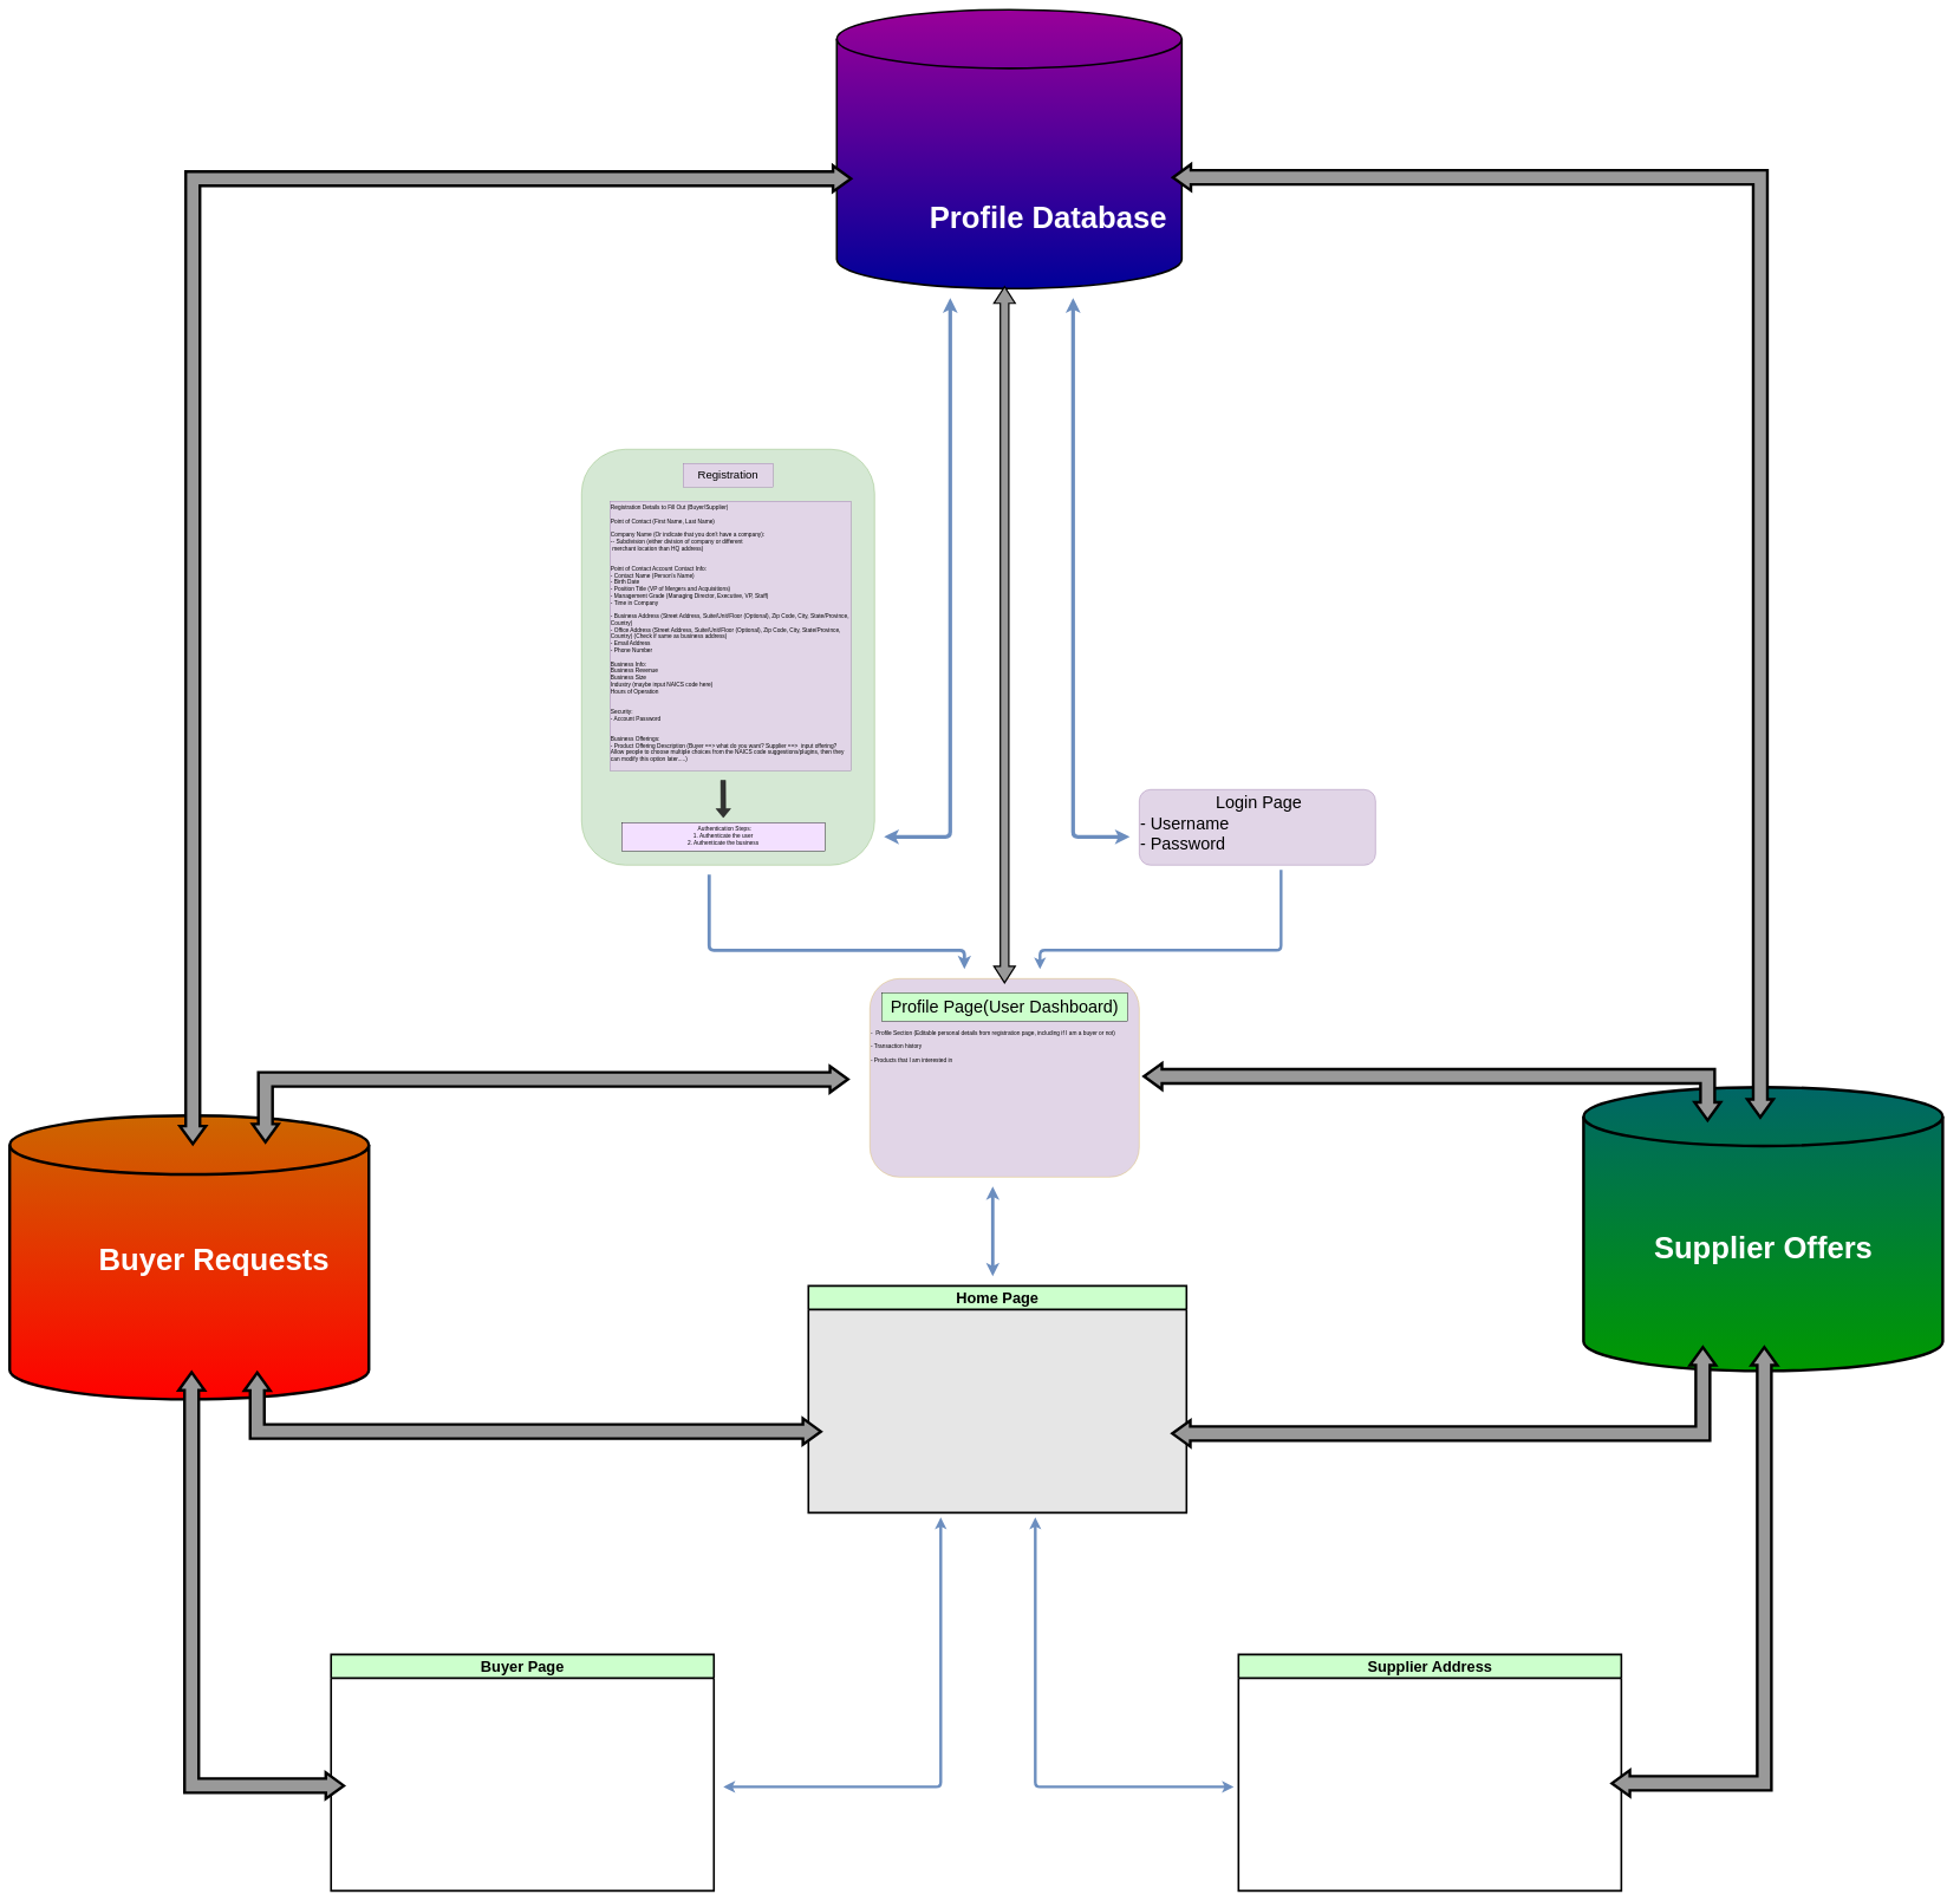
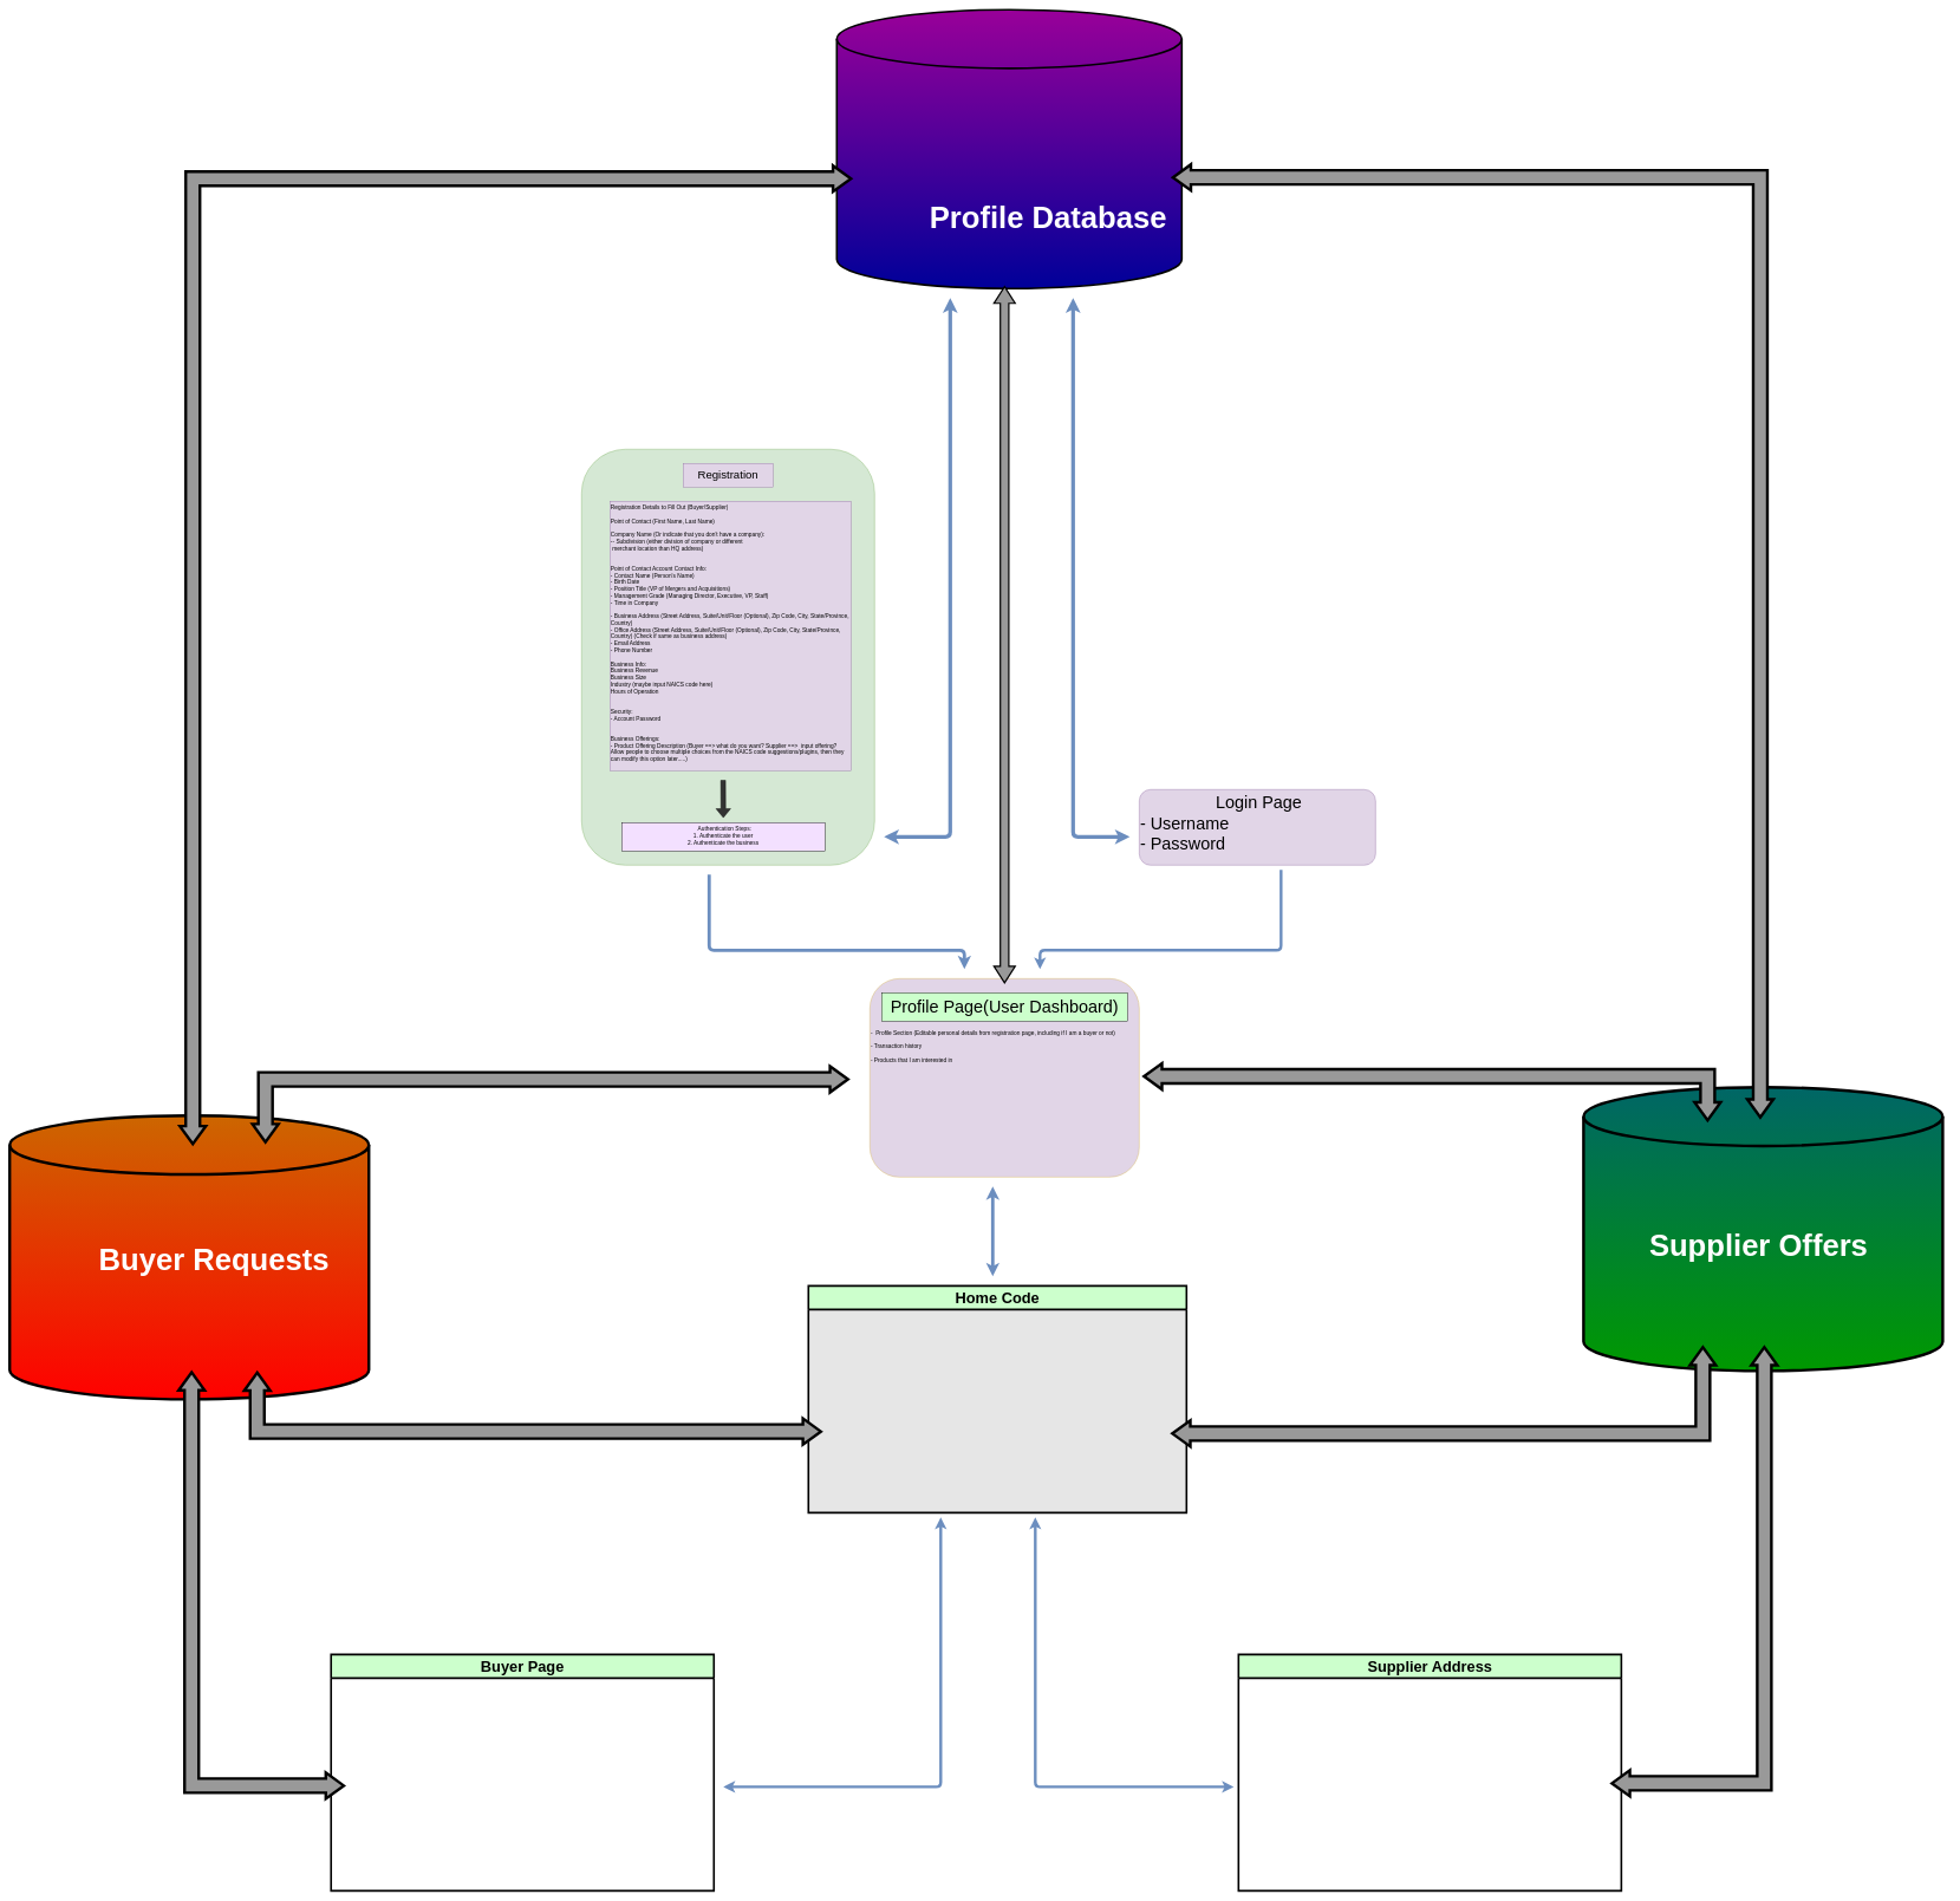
- <mxCell id="25" value="&lt;font style=&quot;font-size: 64px&quot; color=&quot;#ffffff&quot;&gt;&lt;b&gt;Supplier Offers&lt;/b&gt;&lt;/font&gt;" style="text;html=1;strokeColor=none;fillColor=none;align=center;verticalAlign=middle;whiteSpace=wrap;rounded=0;" parent="1" vertex="1"><mxGeometry x="3462.5" y="2540" width="535" height="200" as="geometry" /></mxCell>
+ <mxCell id="25" value="&lt;font style=&quot;font-size: 64px&quot; color=&quot;#ffffff&quot;&gt;&lt;b&gt;Supplier Offers&lt;/b&gt;&lt;/font&gt;" style="text;html=1;strokeColor=none;fillColor=none;align=center;verticalAlign=middle;whiteSpace=wrap;rounded=0;" parent="1" vertex="1"><mxGeometry x="3452.5" y="2535" width="535" height="200" as="geometry" /></mxCell>
- <mxCell id="14" value="Home Page" style="swimlane;strokeColor=#000000;strokeWidth=4;verticalAlign=top;swimlaneFillColor=#E6E6E6;fillColor=#CCFFCC;startSize=50;fontSize=32;" parent="1" vertex="1"><mxGeometry x="1710" y="2720" width="800" height="480" as="geometry" /></mxCell>
+ <mxCell id="14" value="Home Code" style="swimlane;strokeColor=#000000;strokeWidth=4;verticalAlign=top;swimlaneFillColor=#E6E6E6;fillColor=#CCFFCC;startSize=50;fontSize=32;" parent="1" vertex="1"><mxGeometry x="1710" y="2720" width="800" height="480" as="geometry" /></mxCell>
